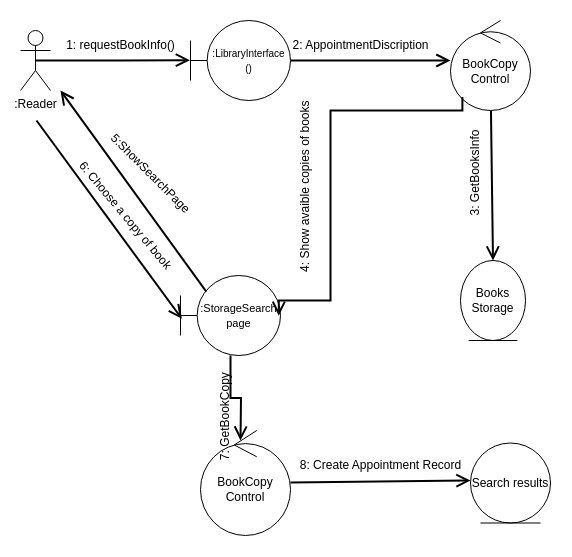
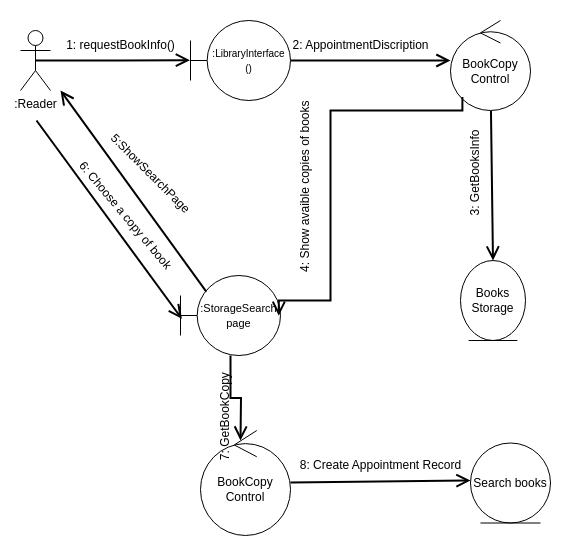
- <mxCell id="24" value="Search results" style="ellipse;shape=umlEntity;whiteSpace=wrap;html=1;" parent="1" vertex="1"><mxGeometry x="470" y="442.5" width="80" height="80" as="geometry" /></mxCell>
+ <mxCell id="24" value="Search books" style="ellipse;shape=umlEntity;whiteSpace=wrap;html=1;" parent="1" vertex="1"><mxGeometry x="470" y="442.5" width="80" height="80" as="geometry" /></mxCell>
